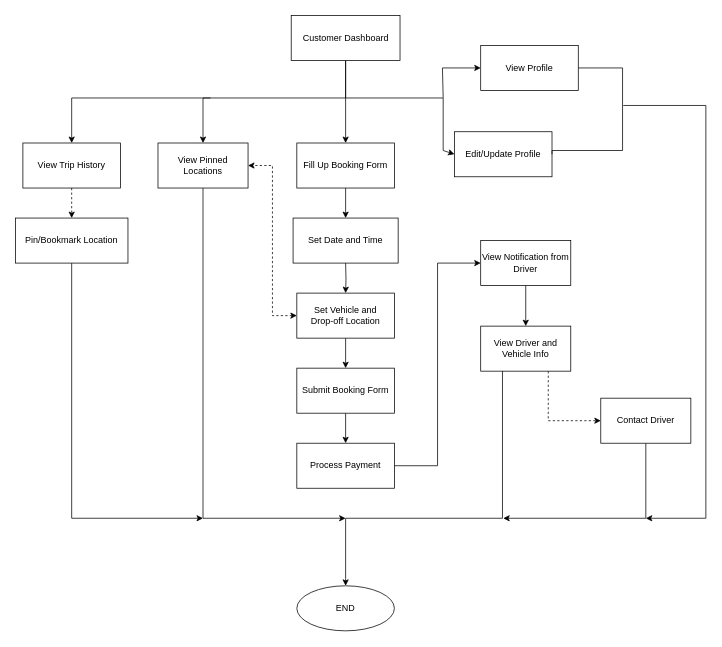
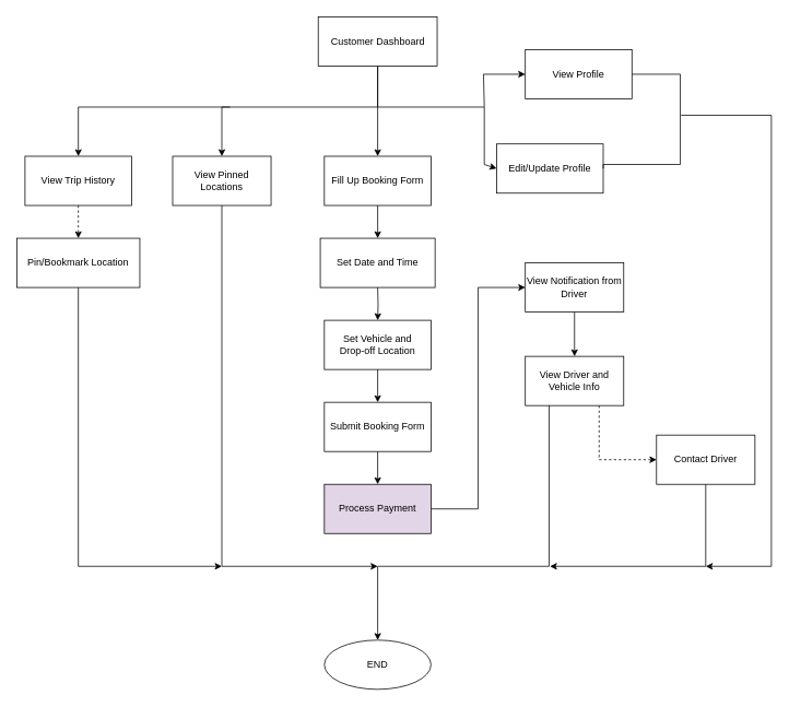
- <mxCell id="16" style="edgeStyle=orthogonalEdgeStyle;rounded=0;orthogonalLoop=1;jettySize=auto;html=1;exitX=0;exitY=0.5;exitDx=0;exitDy=0;entryX=1;entryY=0.5;entryDx=0;entryDy=0;dashed=1;startArrow=classic;startFill=1;" parent="1" source="17" target="20" edge="1"><mxGeometry relative="1" as="geometry" /></mxCell>
- <mxCell id="13" value="Process Payment" style="rounded=0;whiteSpace=wrap;html=1;" parent="1" vertex="1"><mxGeometry x="395" y="590" width="130" height="60" as="geometry" /></mxCell>
+ <mxCell id="13" value="Process Payment" style="rounded=0;whiteSpace=wrap;html=1;fillColor=#e1d5e7;" parent="1" vertex="1"><mxGeometry x="395" y="590" width="130" height="60" as="geometry" /></mxCell>
